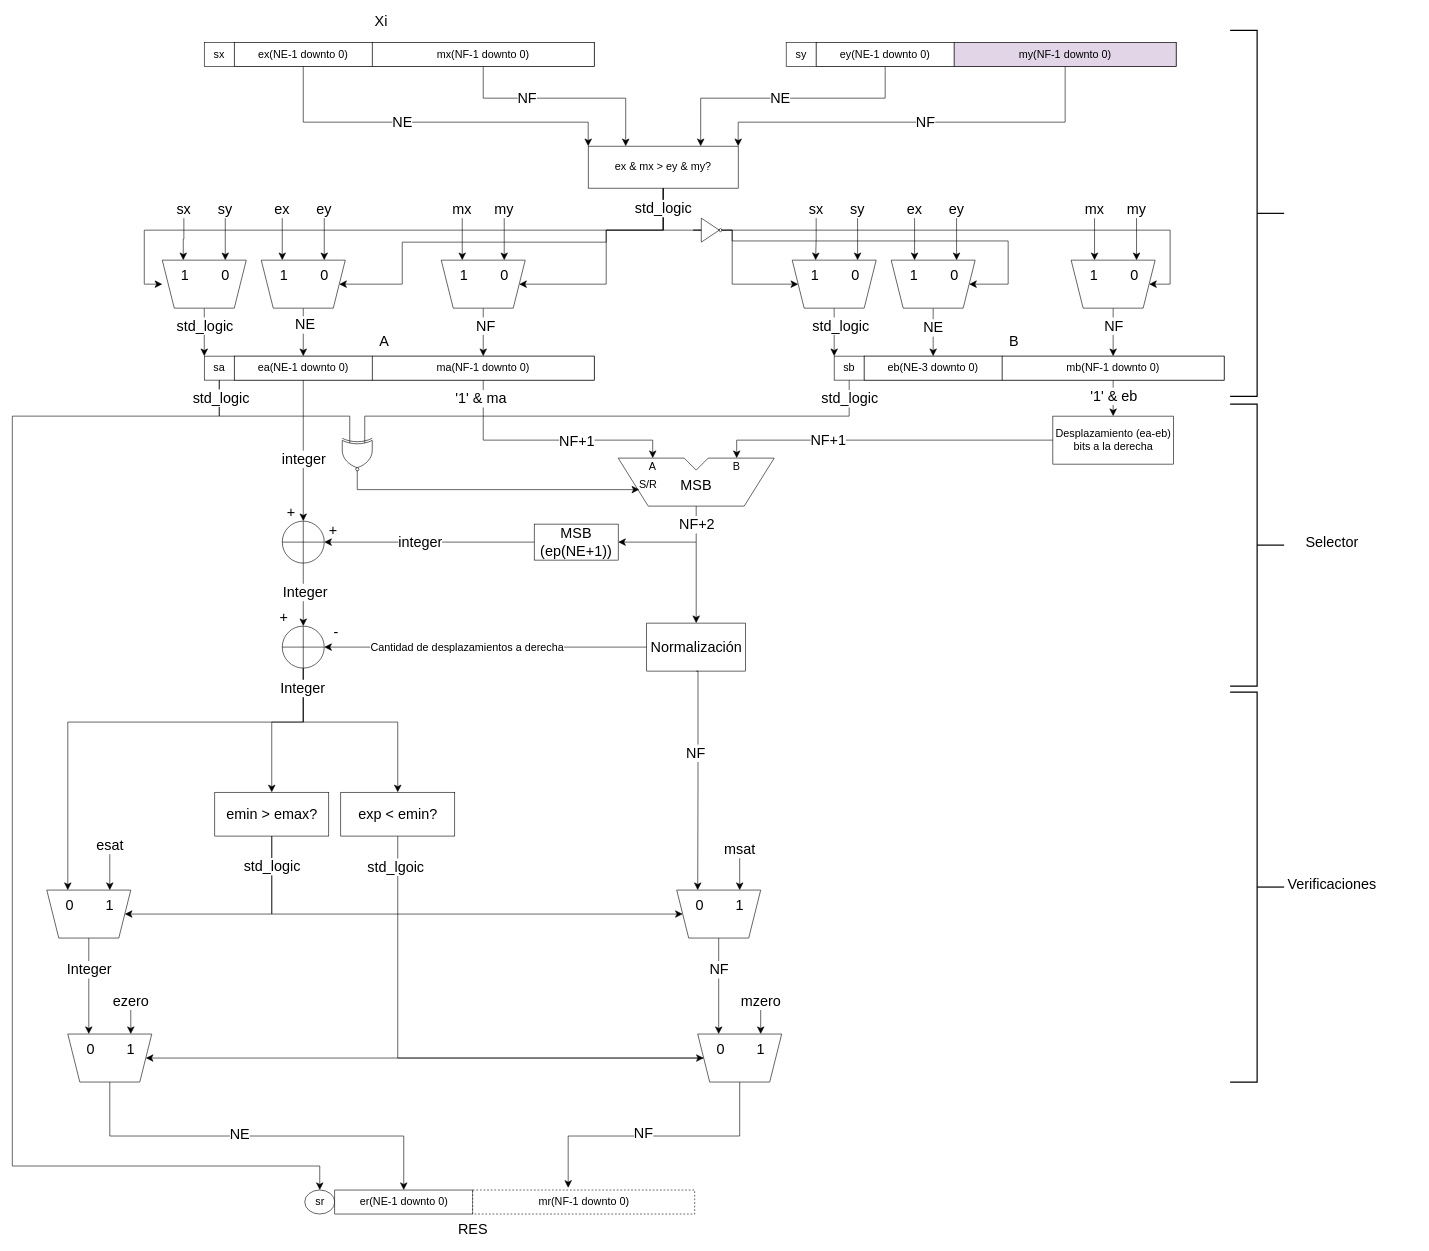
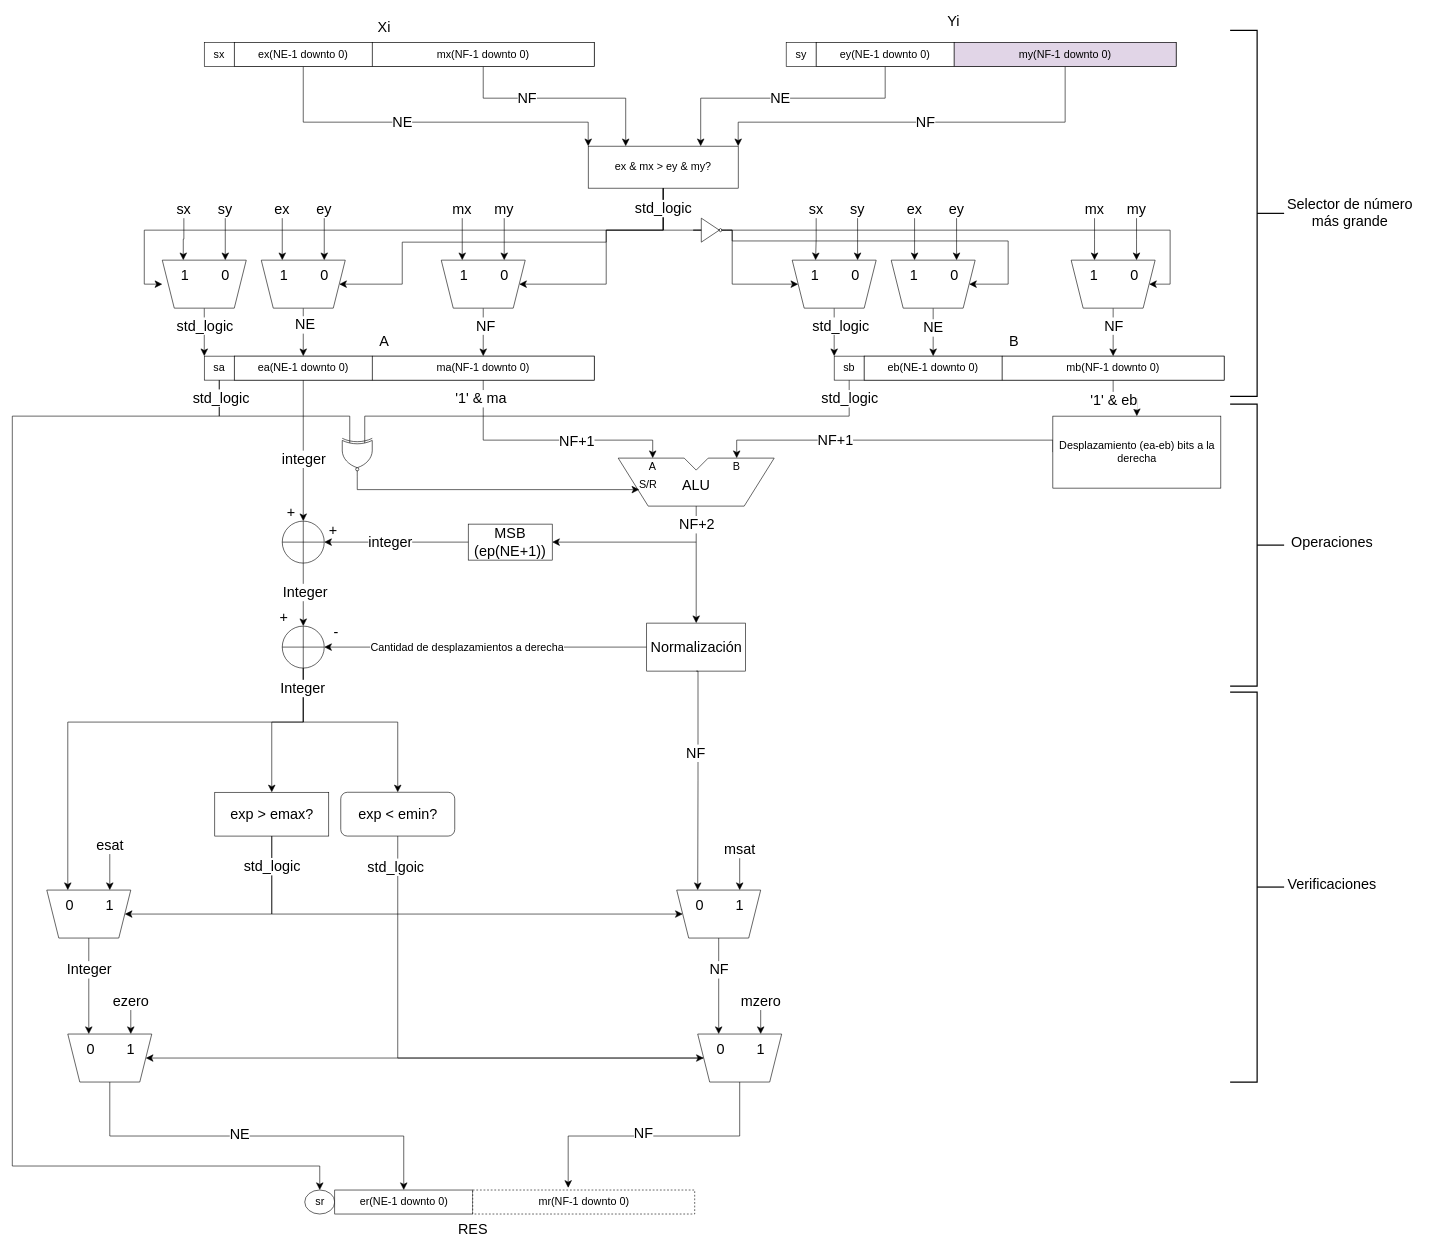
- <mxCell id="18" value="&lt;font style=&quot;font-size: 24px;&quot;&gt;Xi&lt;/font&gt;" style="text;html=1;strokeColor=none;fillColor=none;align=center;verticalAlign=middle;whiteSpace=wrap;rounded=0;fontSize=11;fontFamily=Helvetica;fontColor=default;" parent="1" vertex="1"><mxGeometry x="605" y="20" width="60" height="30" as="geometry" /></mxCell>
+ <mxCell id="18" value="&lt;font style=&quot;font-size: 24px;&quot;&gt;Xi&lt;/font&gt;" style="text;html=1;strokeColor=none;fillColor=none;align=center;verticalAlign=middle;whiteSpace=wrap;rounded=0;fontSize=11;fontFamily=Helvetica;fontColor=default;" parent="1" vertex="1"><mxGeometry x="610" y="30" width="60" height="30" as="geometry" /></mxCell>
+ <mxCell id="19" value="&lt;span style=&quot;font-size: 24px;&quot;&gt;Yi&lt;/span&gt;" style="text;html=1;strokeColor=none;fillColor=none;align=center;verticalAlign=middle;whiteSpace=wrap;rounded=0;fontSize=11;fontFamily=Helvetica;fontColor=default;" parent="1" vertex="1"><mxGeometry x="1559" y="20" width="60" height="30" as="geometry" /></mxCell>
+ <mxCell id="103" value="&lt;font style=&quot;font-size: 24px;&quot;&gt;Selector de número &lt;br&gt;más grande&lt;/font&gt;" style="text;html=1;strokeColor=none;fillColor=none;align=center;verticalAlign=middle;whiteSpace=wrap;rounded=0;fontSize=11;fontFamily=Helvetica;fontColor=default;" parent="1" vertex="1"><mxGeometry x="2140" y="304" width="220" height="99" as="geometry" /></mxCell>
- <mxCell id="60" value="&lt;font style=&quot;font-size: 18px;&quot;&gt;eb(NE-3 downto 0)&lt;/font&gt;" style="rounded=0;whiteSpace=wrap;html=1;" parent="1" vertex="1"><mxGeometry x="1440" y="593" width="230" height="40" as="geometry" /></mxCell>
+ <mxCell id="60" value="&lt;font style=&quot;font-size: 18px;&quot;&gt;eb(NE-1 downto 0)&lt;/font&gt;" style="rounded=0;whiteSpace=wrap;html=1;" parent="1" vertex="1"><mxGeometry x="1440" y="593" width="230" height="40" as="geometry" /></mxCell>
- <mxCell id="123" value="&lt;font style=&quot;font-size: 18px;&quot;&gt;Desplazamiento (ea-eb) bits a la derecha&lt;/font&gt;" style="rounded=0;whiteSpace=wrap;html=1;fontFamily=Helvetica;fontSize=11;fontColor=default;" parent="1" vertex="1"><mxGeometry x="1754.5" y="693" width="201" height="80" as="geometry" /></mxCell>
+ <mxCell id="123" value="&lt;font style=&quot;font-size: 18px;&quot;&gt;Desplazamiento (ea-eb) bits a la derecha&lt;/font&gt;" style="rounded=0;whiteSpace=wrap;html=1;fontFamily=Helvetica;fontSize=11;fontColor=default;" parent="1" vertex="1"><mxGeometry x="1754.5" y="693" width="280" height="120" as="geometry" /></mxCell>
- <mxCell id="115" value="&lt;font style=&quot;font-size: 24px;&quot;&gt;MSB&lt;/font&gt;" style="text;html=1;strokeColor=none;fillColor=none;align=center;verticalAlign=middle;whiteSpace=wrap;rounded=0;fontSize=11;fontFamily=Helvetica;fontColor=default;" parent="1" vertex="1"><mxGeometry x="1130" y="793" width="60" height="30" as="geometry" /></mxCell>
+ <mxCell id="115" value="&lt;font style=&quot;font-size: 24px;&quot;&gt;ALU&lt;/font&gt;" style="text;html=1;strokeColor=none;fillColor=none;align=center;verticalAlign=middle;whiteSpace=wrap;rounded=0;fontSize=11;fontFamily=Helvetica;fontColor=default;" parent="1" vertex="1"><mxGeometry x="1130" y="793" width="60" height="30" as="geometry" /></mxCell>
- <mxCell id="130" value="&lt;font style=&quot;font-size: 24px;&quot;&gt;MSB&lt;br&gt;(ep(NE+1))&lt;br&gt;&lt;/font&gt;" style="rounded=0;whiteSpace=wrap;html=1;fontFamily=Helvetica;fontSize=11;fontColor=default;" parent="1" vertex="1"><mxGeometry x="890" y="873" width="140" height="60" as="geometry" /></mxCell>
+ <mxCell id="130" value="&lt;font style=&quot;font-size: 24px;&quot;&gt;MSB&lt;br&gt;(ep(NE+1))&lt;br&gt;&lt;/font&gt;" style="rounded=0;whiteSpace=wrap;html=1;fontFamily=Helvetica;fontSize=11;fontColor=default;" parent="1" vertex="1"><mxGeometry x="780" y="873" width="140" height="60" as="geometry" /></mxCell>
- <mxCell id="188" value="&lt;span style=&quot;font-size: 24px;&quot;&gt;Selector&lt;/span&gt;" style="text;html=1;strokeColor=none;fillColor=none;align=center;verticalAlign=middle;whiteSpace=wrap;rounded=0;fontSize=11;fontFamily=Helvetica;fontColor=default;" parent="1" vertex="1"><mxGeometry x="2110" y="853" width="220" height="99" as="geometry" /></mxCell>
+ <mxCell id="188" value="&lt;span style=&quot;font-size: 24px;&quot;&gt;Operaciones&lt;/span&gt;" style="text;html=1;strokeColor=none;fillColor=none;align=center;verticalAlign=middle;whiteSpace=wrap;rounded=0;fontSize=11;fontFamily=Helvetica;fontColor=default;" parent="1" vertex="1"><mxGeometry x="2110" y="853" width="220" height="99" as="geometry" /></mxCell>
- <mxCell id="163" value="&lt;font style=&quot;font-size: 24px;&quot;&gt;exp &amp;lt; emin?&lt;/font&gt;" style="rounded=0;whiteSpace=wrap;html=1;" parent="1" vertex="1"><mxGeometry x="567.5" y="1320" width="190" height="73" as="geometry" /></mxCell>
+ <mxCell id="163" value="&lt;font style=&quot;font-size: 24px;&quot;&gt;exp &amp;lt; emin?&lt;/font&gt;" style="whiteSpace=wrap;html=1;rounded=1;" parent="1" vertex="1"><mxGeometry x="567.5" y="1320" width="190" height="73" as="geometry" /></mxCell>
- <mxCell id="146" value="&lt;font style=&quot;font-size: 24px;&quot;&gt;emin &amp;gt; emax?&lt;/font&gt;" style="rounded=0;whiteSpace=wrap;html=1;" parent="1" vertex="1"><mxGeometry x="357.5" y="1320" width="190" height="73" as="geometry" /></mxCell>
+ <mxCell id="146" value="&lt;font style=&quot;font-size: 24px;&quot;&gt;exp &amp;gt; emax?&lt;/font&gt;" style="rounded=0;whiteSpace=wrap;html=1;" parent="1" vertex="1"><mxGeometry x="357.5" y="1320" width="190" height="73" as="geometry" /></mxCell>
